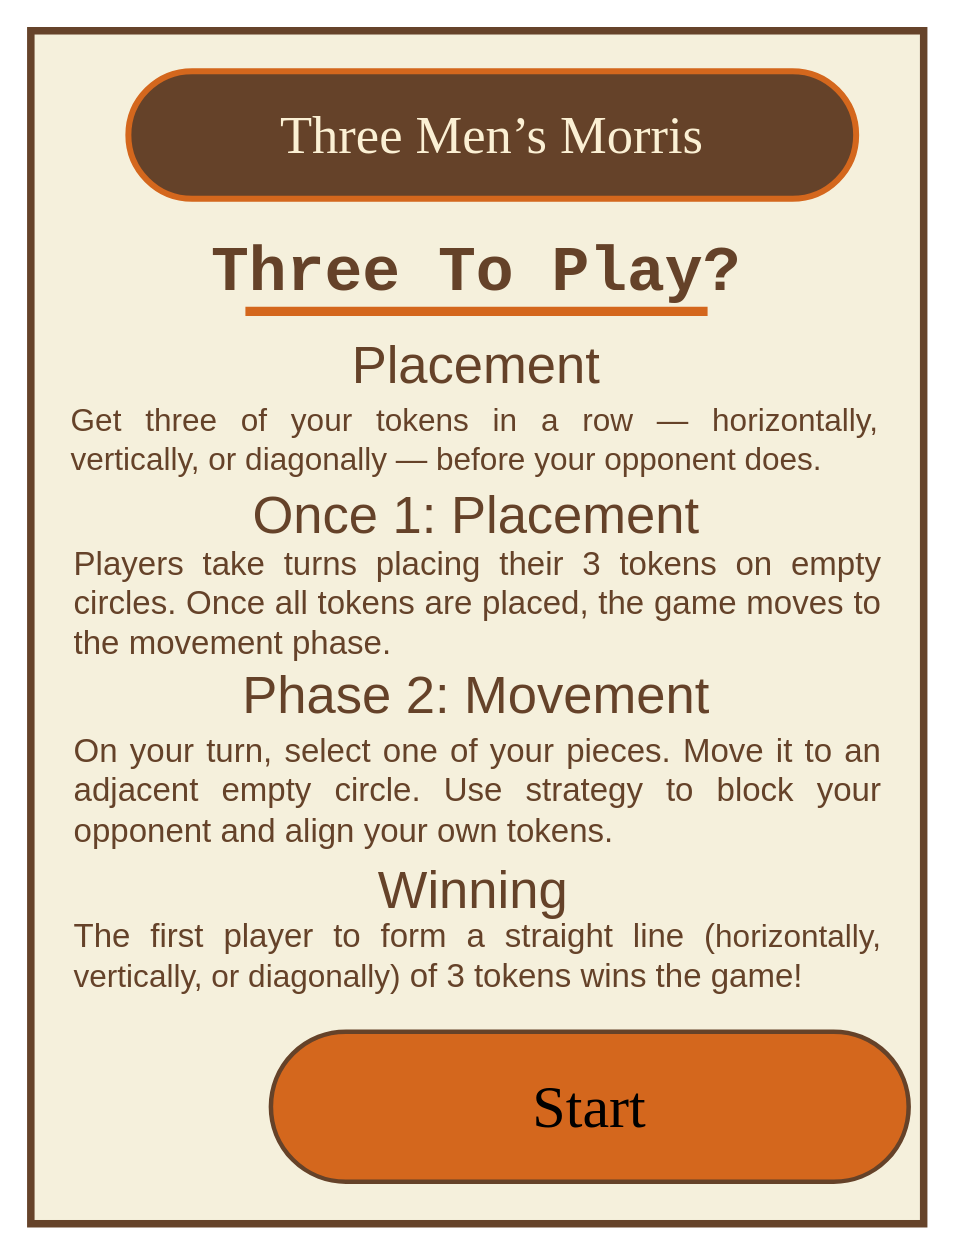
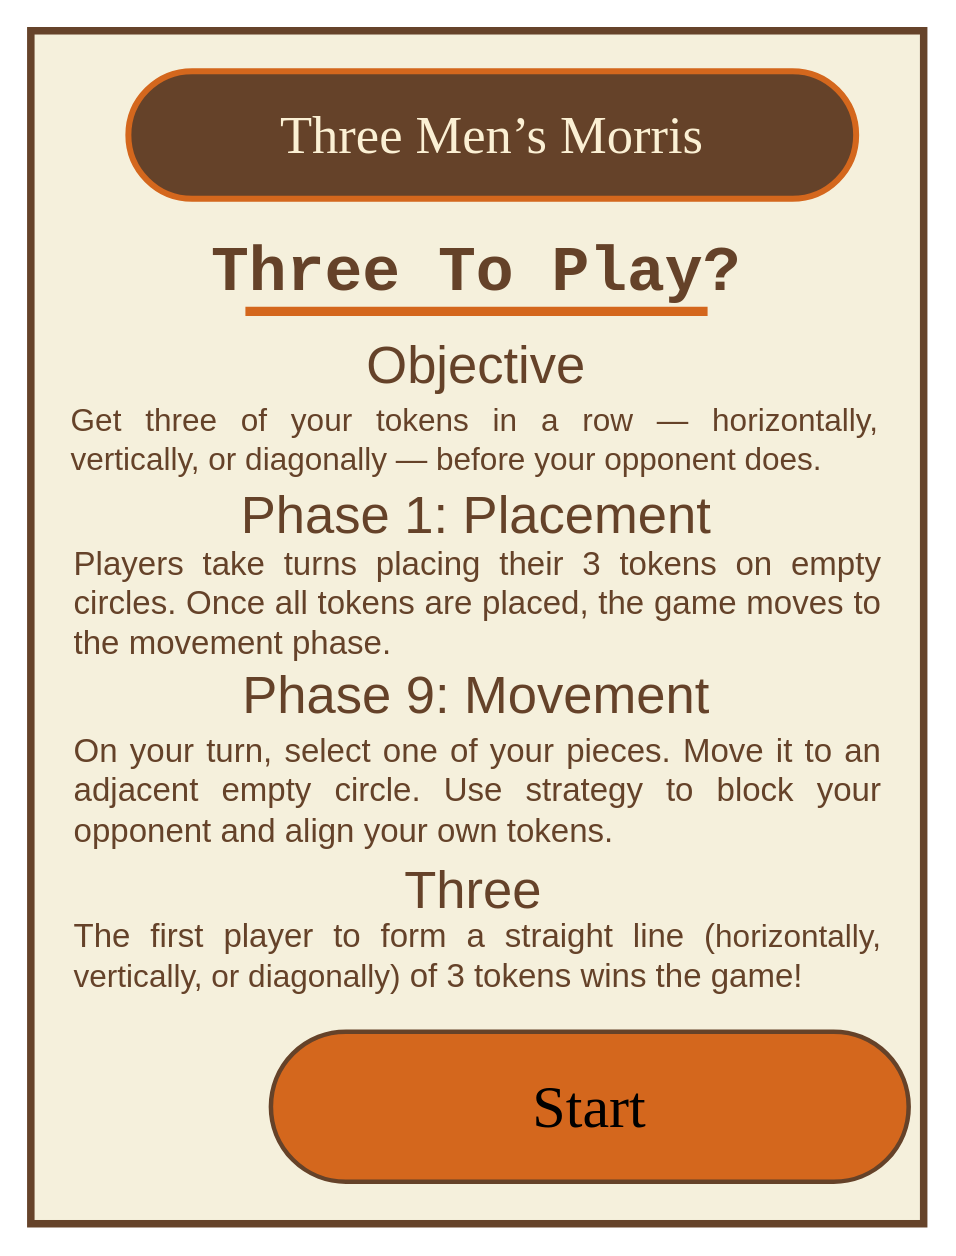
- <mxCell id="6" value="&lt;font style=&quot;color: light-dark(rgb(101, 66, 41), rgb(101, 66, 41)); font-size: 35px;&quot;&gt;Placement&lt;/font&gt;" style="text;html=1;align=center;verticalAlign=middle;whiteSpace=wrap;rounded=0;" parent="1" vertex="1"><mxGeometry x="217" y="217" width="200" height="50" as="geometry" /></mxCell>
+ <mxCell id="6" value="&lt;font style=&quot;color: light-dark(rgb(101, 66, 41), rgb(101, 66, 41)); font-size: 35px;&quot;&gt;Objective&lt;/font&gt;" style="text;html=1;align=center;verticalAlign=middle;whiteSpace=wrap;rounded=0;" parent="1" vertex="1"><mxGeometry x="217" y="217" width="200" height="50" as="geometry" /></mxCell>
- <mxCell id="9" value="&lt;font style=&quot;color: light-dark(rgb(101, 66, 41), rgb(101, 66, 41)); font-size: 35px;&quot;&gt;Once 1: Placement&lt;/font&gt;" style="text;html=1;align=center;verticalAlign=middle;whiteSpace=wrap;rounded=0;" parent="1" vertex="1"><mxGeometry x="152" y="317" width="330" height="50" as="geometry" /></mxCell>
+ <mxCell id="9" value="&lt;font style=&quot;color: light-dark(rgb(101, 66, 41), rgb(101, 66, 41)); font-size: 35px;&quot;&gt;Phase 1: Placement&lt;/font&gt;" style="text;html=1;align=center;verticalAlign=middle;whiteSpace=wrap;rounded=0;" parent="1" vertex="1"><mxGeometry x="152" y="317" width="330" height="50" as="geometry" /></mxCell>
- <mxCell id="11" value="&lt;font style=&quot;color: light-dark(rgb(101, 66, 41), rgb(101, 66, 41)); font-size: 35px;&quot;&gt;Phase 2: Movement&lt;/font&gt;" style="text;html=1;align=center;verticalAlign=middle;whiteSpace=wrap;rounded=0;" parent="1" vertex="1"><mxGeometry x="152" y="437" width="330" height="50" as="geometry" /></mxCell>
+ <mxCell id="11" value="&lt;font style=&quot;color: light-dark(rgb(101, 66, 41), rgb(101, 66, 41)); font-size: 35px;&quot;&gt;Phase 9: Movement&lt;/font&gt;" style="text;html=1;align=center;verticalAlign=middle;whiteSpace=wrap;rounded=0;" parent="1" vertex="1"><mxGeometry x="152" y="437" width="330" height="50" as="geometry" /></mxCell>
- <mxCell id="13" value="&lt;font style=&quot;color: light-dark(rgb(101, 66, 41), rgb(101, 66, 41)); font-size: 35px;&quot;&gt;Winning&lt;/font&gt;" style="text;html=1;align=center;verticalAlign=middle;whiteSpace=wrap;rounded=0;" parent="1" vertex="1"><mxGeometry x="240" y="567" width="150" height="50" as="geometry" /></mxCell>
+ <mxCell id="13" value="&lt;font style=&quot;color: light-dark(rgb(101, 66, 41), rgb(101, 66, 41)); font-size: 35px;&quot;&gt;Three&lt;/font&gt;" style="text;html=1;align=center;verticalAlign=middle;whiteSpace=wrap;rounded=0;" parent="1" vertex="1"><mxGeometry x="240" y="567" width="150" height="50" as="geometry" /></mxCell>
